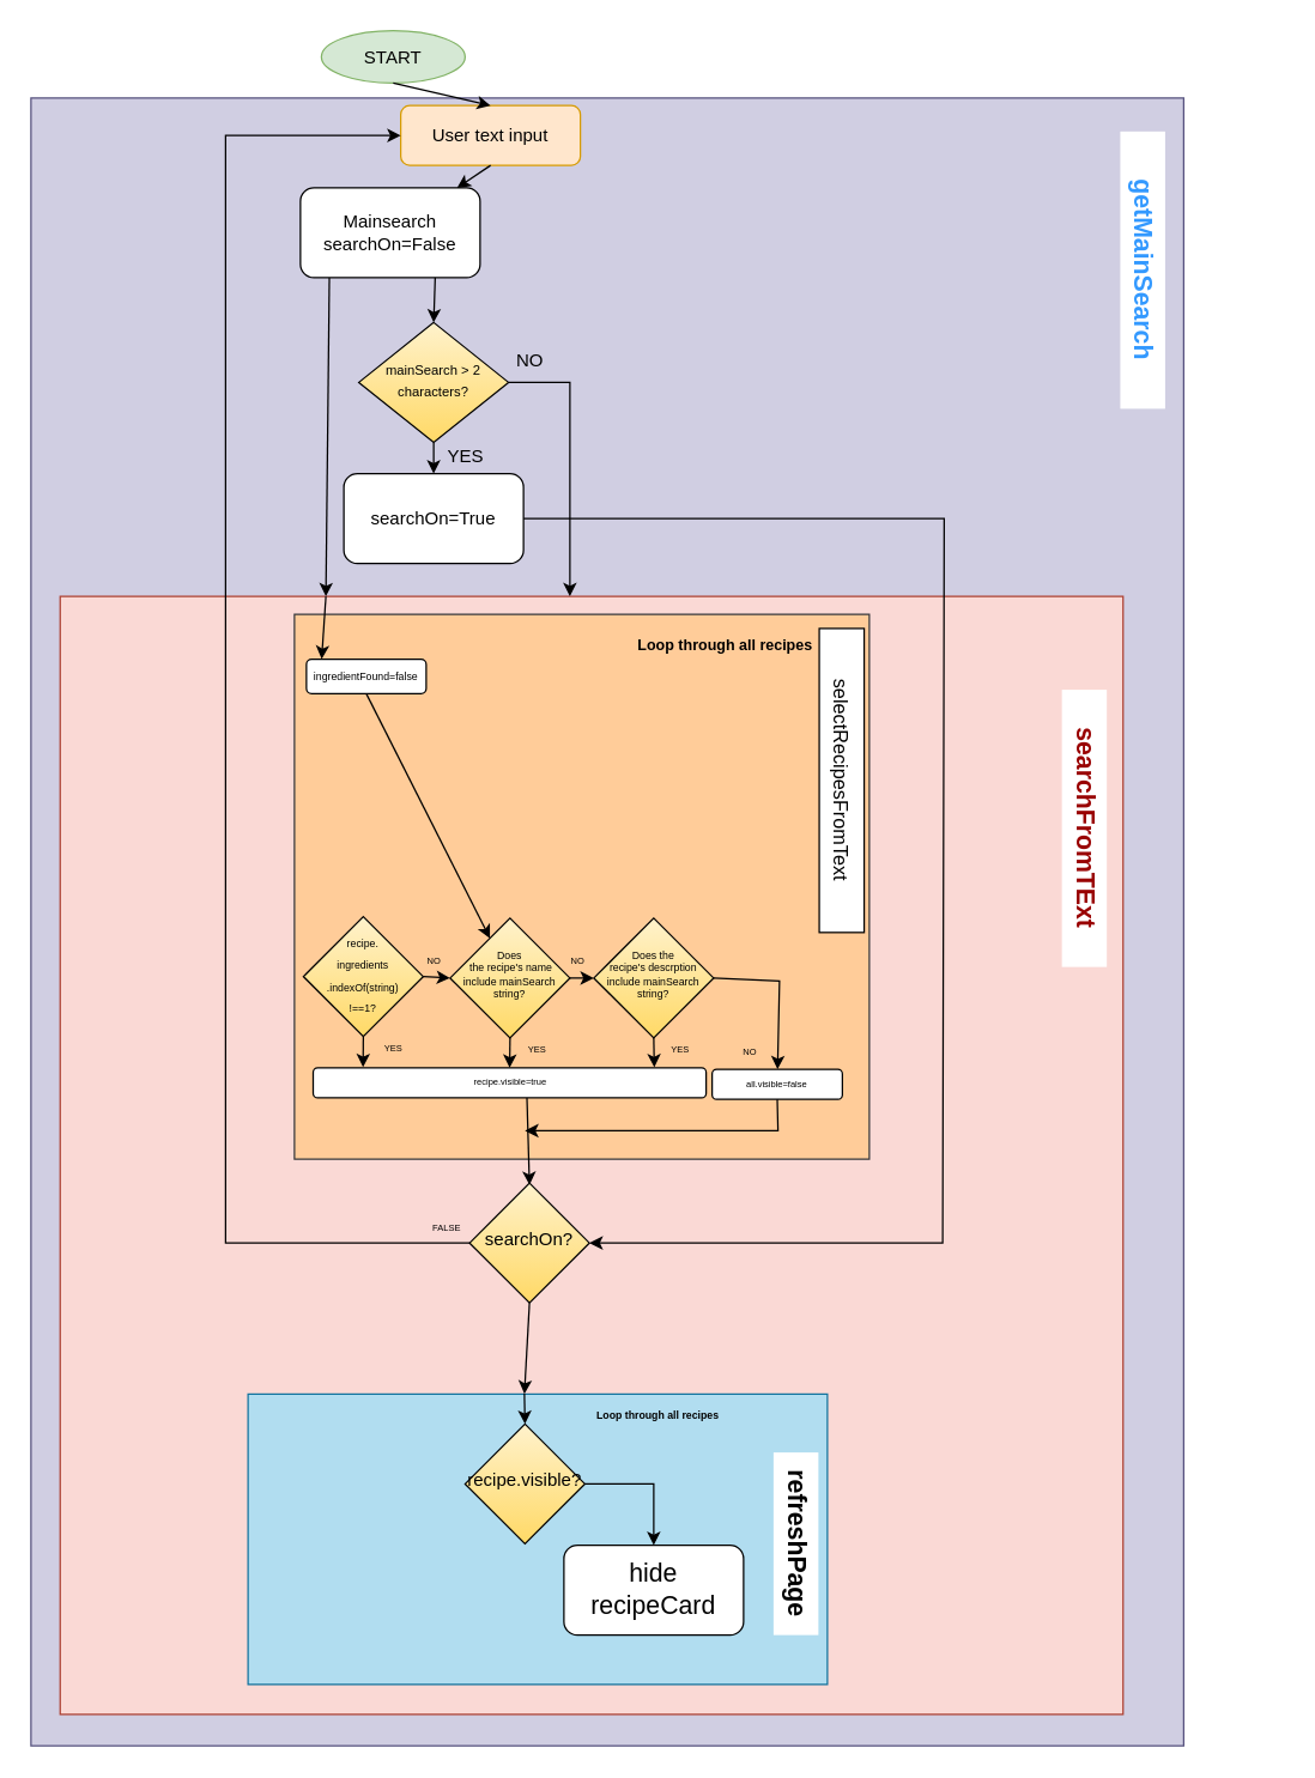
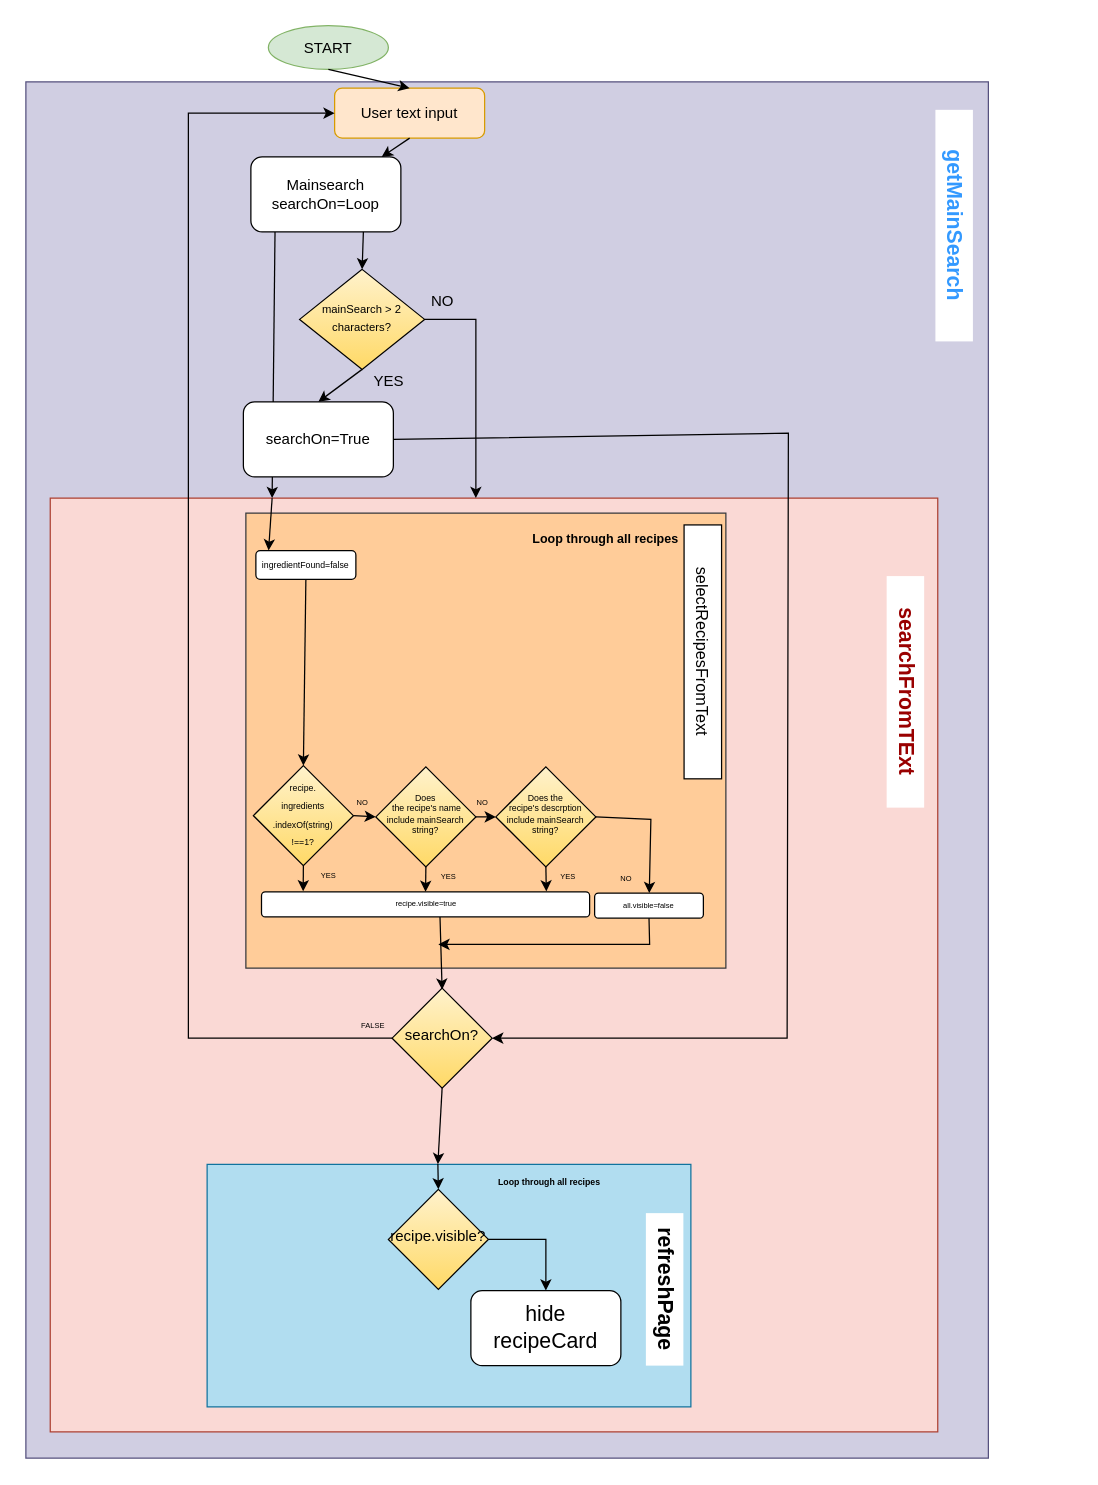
- <mxCell id="8" value="&lt;div&gt;Mainsearch&lt;/div&gt;&lt;div&gt;searchOn=False&lt;br&gt;&lt;/div&gt;" style="rounded=1;whiteSpace=wrap;html=1;" parent="1" vertex="1"><mxGeometry x="200" y="125" width="120" height="60" as="geometry" /></mxCell>
+ <mxCell id="8" value="&lt;div&gt;Mainsearch&lt;/div&gt;&lt;div&gt;searchOn=Loop&lt;br&gt;&lt;/div&gt;" style="rounded=1;whiteSpace=wrap;html=1;" parent="1" vertex="1"><mxGeometry x="200" y="125" width="120" height="60" as="geometry" /></mxCell>
- <mxCell id="13" value="&lt;div&gt;searchOn=True&lt;br&gt;&lt;/div&gt;" style="rounded=1;whiteSpace=wrap;html=1;" parent="1" vertex="1"><mxGeometry x="229" y="316" width="120" height="60" as="geometry" /></mxCell>
+ <mxCell id="13" value="&lt;div&gt;searchOn=True&lt;br&gt;&lt;/div&gt;" style="rounded=1;whiteSpace=wrap;html=1;" parent="1" vertex="1"><mxGeometry x="194" y="321" width="120" height="60" as="geometry" /></mxCell>
- <mxCell id="19" value="" style="endArrow=classic;html=1;rounded=0;fontSize=7;exitX=0.5;exitY=1;exitDx=0;exitDy=0;" parent="1" edge="1" target="21" source="18"><mxGeometry width="50" height="50" relative="1" as="geometry"><mxPoint x="257" y="463" as="sourcePoint" /><mxPoint x="256.792" y="484.515" as="targetPoint" /></mxGeometry></mxCell>
+ <mxCell id="19" value="" style="endArrow=classic;html=1;rounded=0;fontSize=7;exitX=0.5;exitY=1;exitDx=0;exitDy=0;entryX=0.5;entryY=0;entryDx=0;entryDy=0;" parent="1" edge="1" target="20" source="18"><mxGeometry width="50" height="50" relative="1" as="geometry"><mxPoint x="257" y="463" as="sourcePoint" /><mxPoint x="256.792" y="484.515" as="targetPoint" /></mxGeometry></mxCell>
